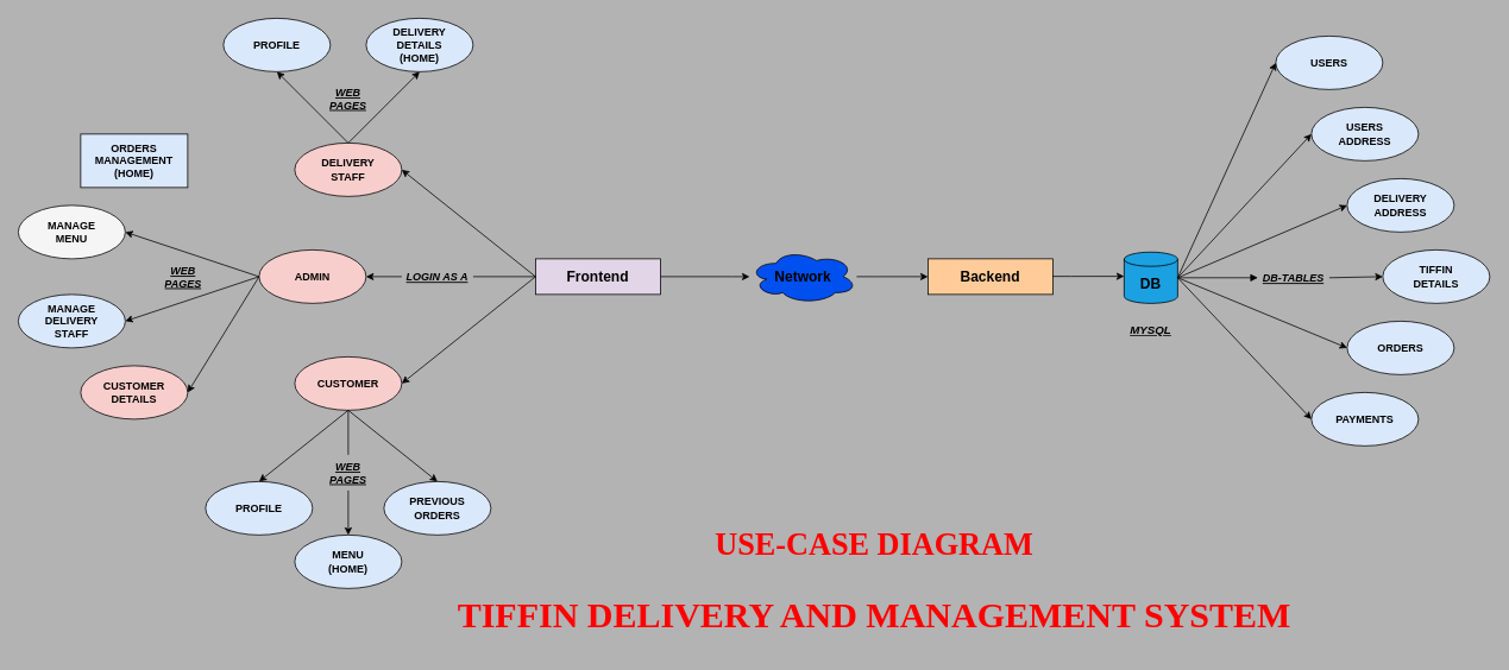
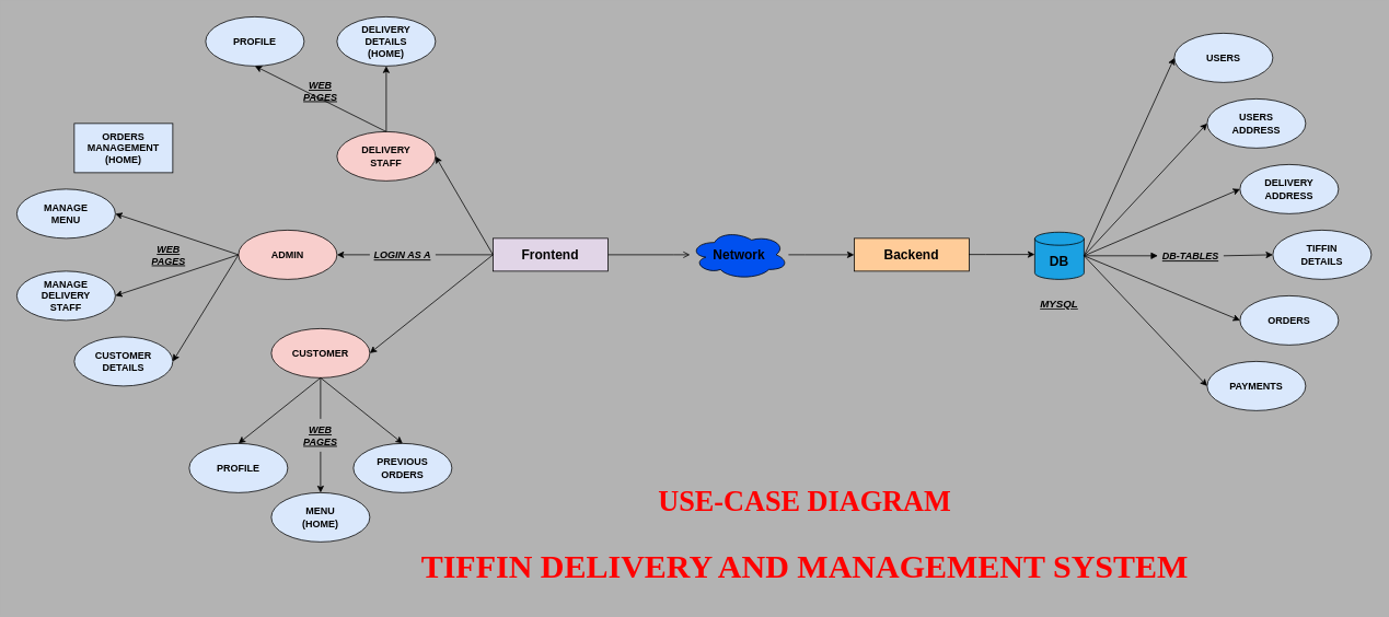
- <mxCell id="24" value="&lt;span&gt;DELIVERY&lt;br&gt;STAFF&lt;/span&gt;" style="ellipse;whiteSpace=wrap;html=1;fillColor=#f8cecc;strokeColor=#000000;fontStyle=1;fontColor=#000000;" parent="1" vertex="1"><mxGeometry x="330" y="160" width="120" height="60" as="geometry" /></mxCell>
+ <mxCell id="24" value="&lt;span&gt;DELIVERY&lt;br&gt;STAFF&lt;/span&gt;" style="ellipse;whiteSpace=wrap;html=1;fillColor=#f8cecc;strokeColor=#000000;fontStyle=1;fontColor=#000000;" parent="1" vertex="1"><mxGeometry x="410" y="160" width="120" height="60" as="geometry" /></mxCell>
- <mxCell id="37" value="&lt;span&gt;MANAGE&lt;br&gt;MENU&lt;br&gt;&lt;/span&gt;" style="ellipse;whiteSpace=wrap;html=1;fillColor=#f5f5f5;strokeColor=#000000;fontStyle=1;fontColor=#000000;" parent="1" vertex="1"><mxGeometry x="20" y="230" width="120" height="60" as="geometry" /></mxCell>
+ <mxCell id="37" value="&lt;span&gt;MANAGE&lt;br&gt;MENU&lt;br&gt;&lt;/span&gt;" style="ellipse;whiteSpace=wrap;html=1;fillColor=#dae8fc;strokeColor=#000000;fontStyle=1;fontColor=#000000;" parent="1" vertex="1"><mxGeometry x="20" y="230" width="120" height="60" as="geometry" /></mxCell>
- <mxCell id="2" style="edgeStyle=orthogonalEdgeStyle;rounded=0;orthogonalLoop=1;jettySize=auto;html=1;fontSize=16;fontStyle=1;fontColor=#000000;strokeColor=#000000;" parent="1" source="3" target="7" edge="1"><mxGeometry relative="1" as="geometry"><Array as="points"><mxPoint x="820" y="310" /><mxPoint x="820" y="310" /></Array></mxGeometry></mxCell>
+ <mxCell id="2" style="edgeStyle=orthogonalEdgeStyle;rounded=0;orthogonalLoop=1;jettySize=auto;html=1;fontSize=16;fontStyle=1;fontColor=#000000;strokeColor=#000000;endArrow=open;" parent="1" source="3" target="7" edge="1"><mxGeometry relative="1" as="geometry"><Array as="points"><mxPoint x="820" y="310" /><mxPoint x="820" y="310" /></Array></mxGeometry></mxCell>
- <mxCell id="44" value="&lt;span&gt;CUSTOMER&lt;br&gt;DETAILS&lt;br&gt;&lt;/span&gt;" style="ellipse;whiteSpace=wrap;html=1;fillColor=#f8cecc;strokeColor=#000000;fontStyle=1;fontColor=#000000;" parent="1" vertex="1"><mxGeometry x="90" y="410" width="120" height="60" as="geometry" /></mxCell>
+ <mxCell id="44" value="&lt;span&gt;CUSTOMER&lt;br&gt;DETAILS&lt;br&gt;&lt;/span&gt;" style="ellipse;whiteSpace=wrap;html=1;fillColor=#dae8fc;strokeColor=#000000;fontStyle=1;fontColor=#000000;" parent="1" vertex="1"><mxGeometry x="90" y="410" width="120" height="60" as="geometry" /></mxCell>
